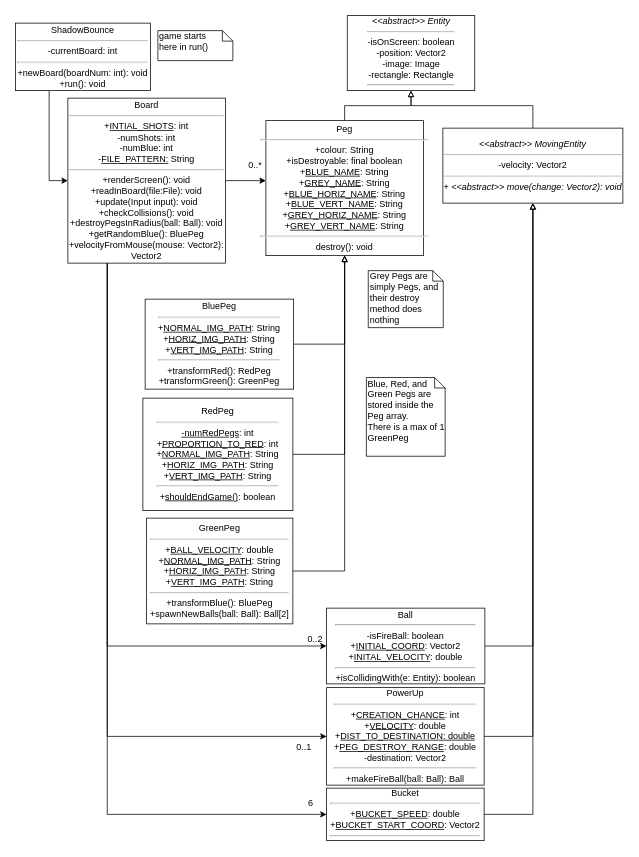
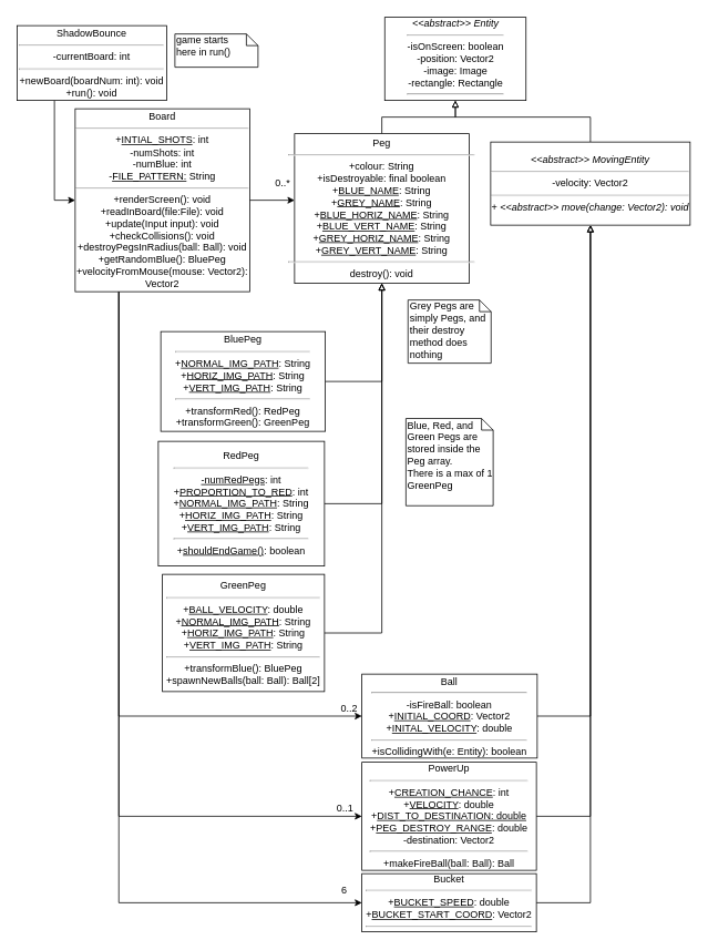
- <mxCell id="25" value="0..1" style="text;html=1;strokeColor=none;fillColor=none;align=center;verticalAlign=middle;whiteSpace=wrap;rounded=0;" parent="1" vertex="1"><mxGeometry x="385" y="986" width="40" height="20" as="geometry" /></mxCell>
+ <mxCell id="25" value="0..1" style="text;html=1;strokeColor=none;fillColor=none;align=center;verticalAlign=middle;whiteSpace=wrap;rounded=0;" parent="1" vertex="1"><mxGeometry x="395" y="961" width="40" height="20" as="geometry" /></mxCell>
